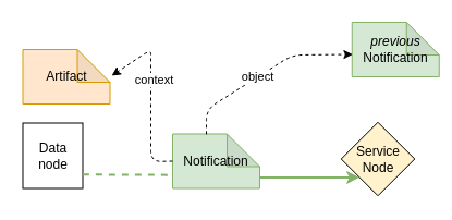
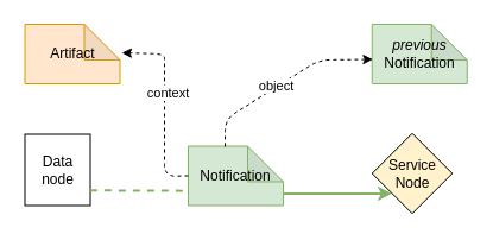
- <mxCell id="8" value="&lt;i&gt;previous&lt;/i&gt;&lt;br&gt;Notification" style="shape=note;whiteSpace=wrap;html=1;backgroundOutline=1;darkOpacity=0.05;strokeColor=#82b366;fillColor=#d5e8d4;" vertex="1" parent="1"><mxGeometry x="322.75" y="20" width="80" height="50" as="geometry" /></mxCell>
+ <mxCell id="8" value="&lt;i&gt;previous&lt;/i&gt;&lt;br&gt;Notification" style="shape=note;whiteSpace=wrap;html=1;backgroundOutline=1;darkOpacity=0.05;strokeColor=#82b366;fillColor=#d5e8d4;" vertex="1" parent="1"><mxGeometry x="312.75" y="20" width="80" height="50" as="geometry" /></mxCell>
- <mxCell id="4" value="Artifact" style="shape=note;whiteSpace=wrap;html=1;backgroundOutline=1;darkOpacity=0.05;strokeColor=#d79b00;fillColor=#ffe6cc;" vertex="1" parent="1"><mxGeometry x="20.5" y="45" width="80" height="50" as="geometry" /></mxCell>
+ <mxCell id="4" value="Artifact" style="shape=note;whiteSpace=wrap;html=1;backgroundOutline=1;darkOpacity=0.05;strokeColor=#d79b00;fillColor=#ffe6cc;" vertex="1" parent="1"><mxGeometry x="20.5" y="20" width="80" height="50" as="geometry" /></mxCell>
